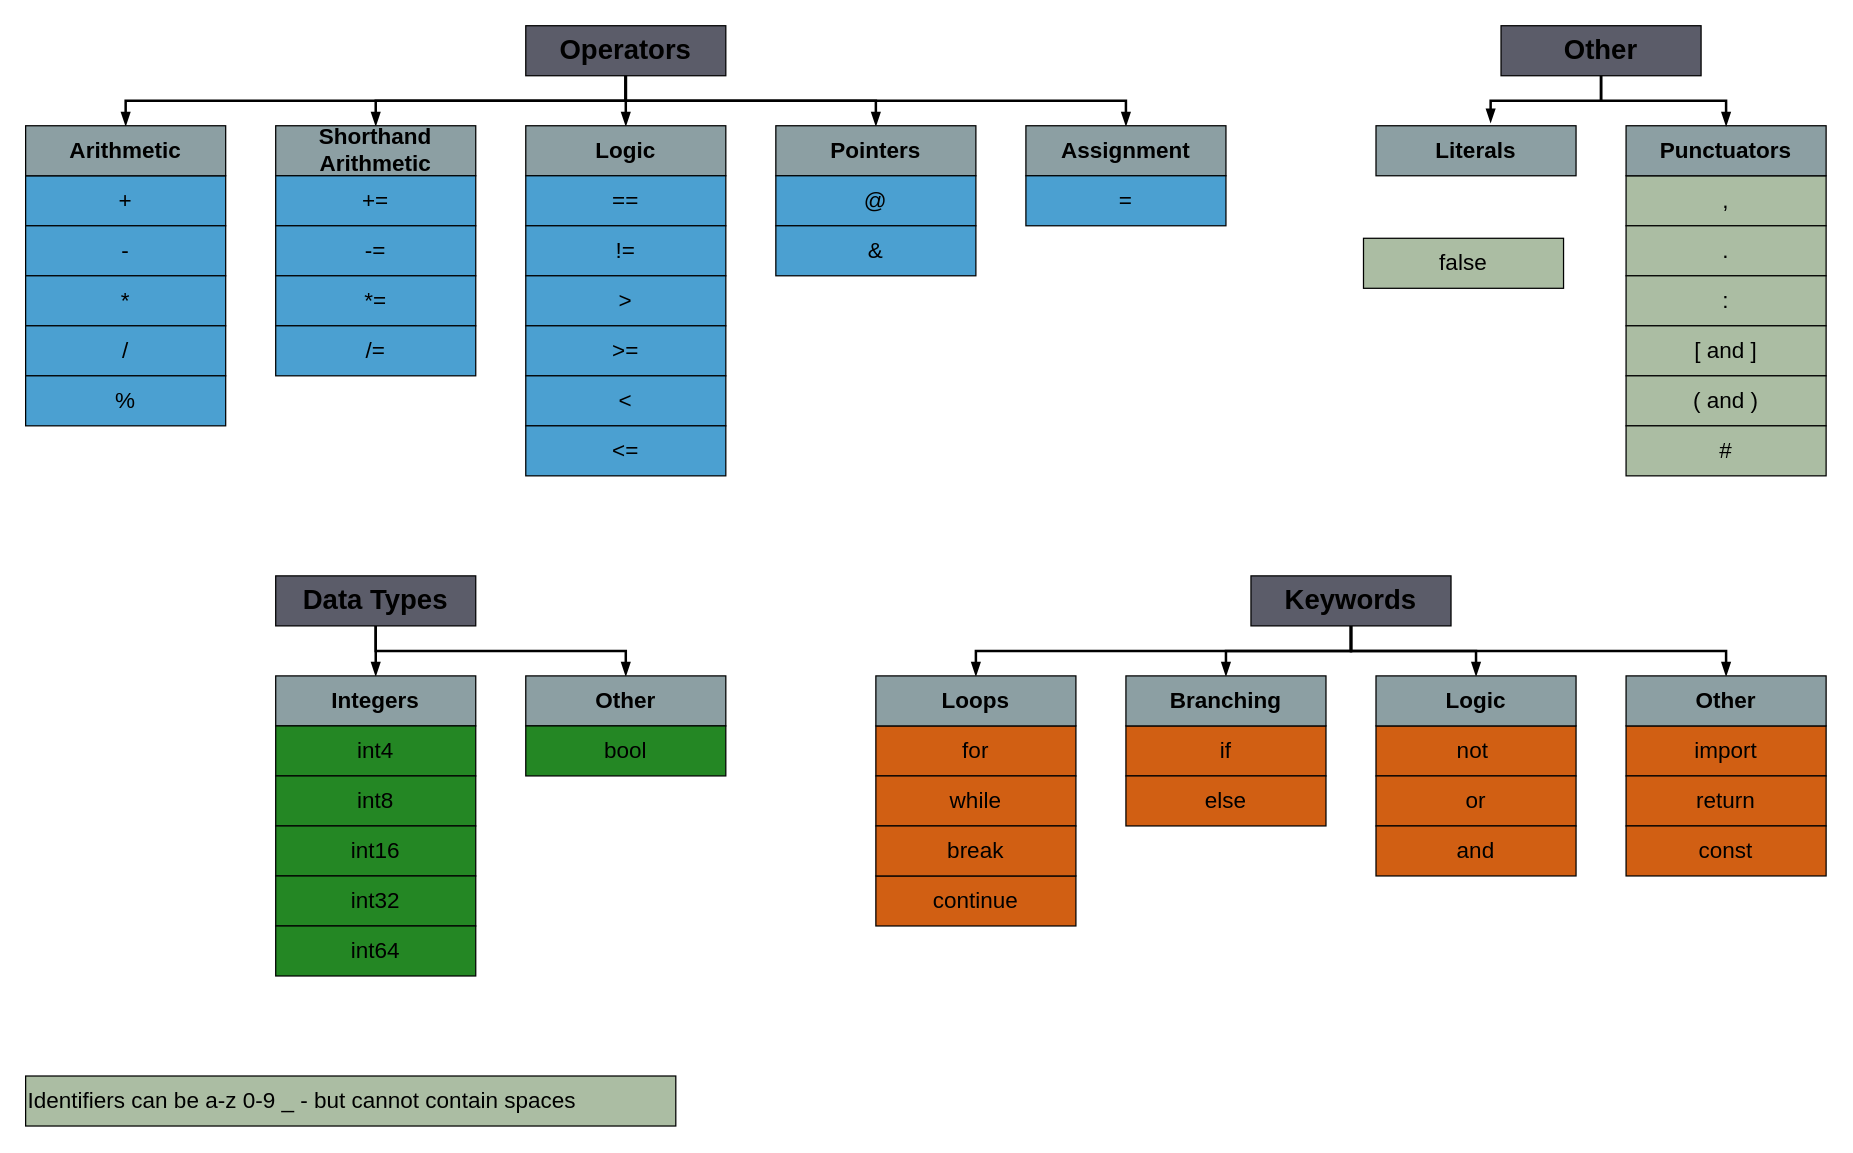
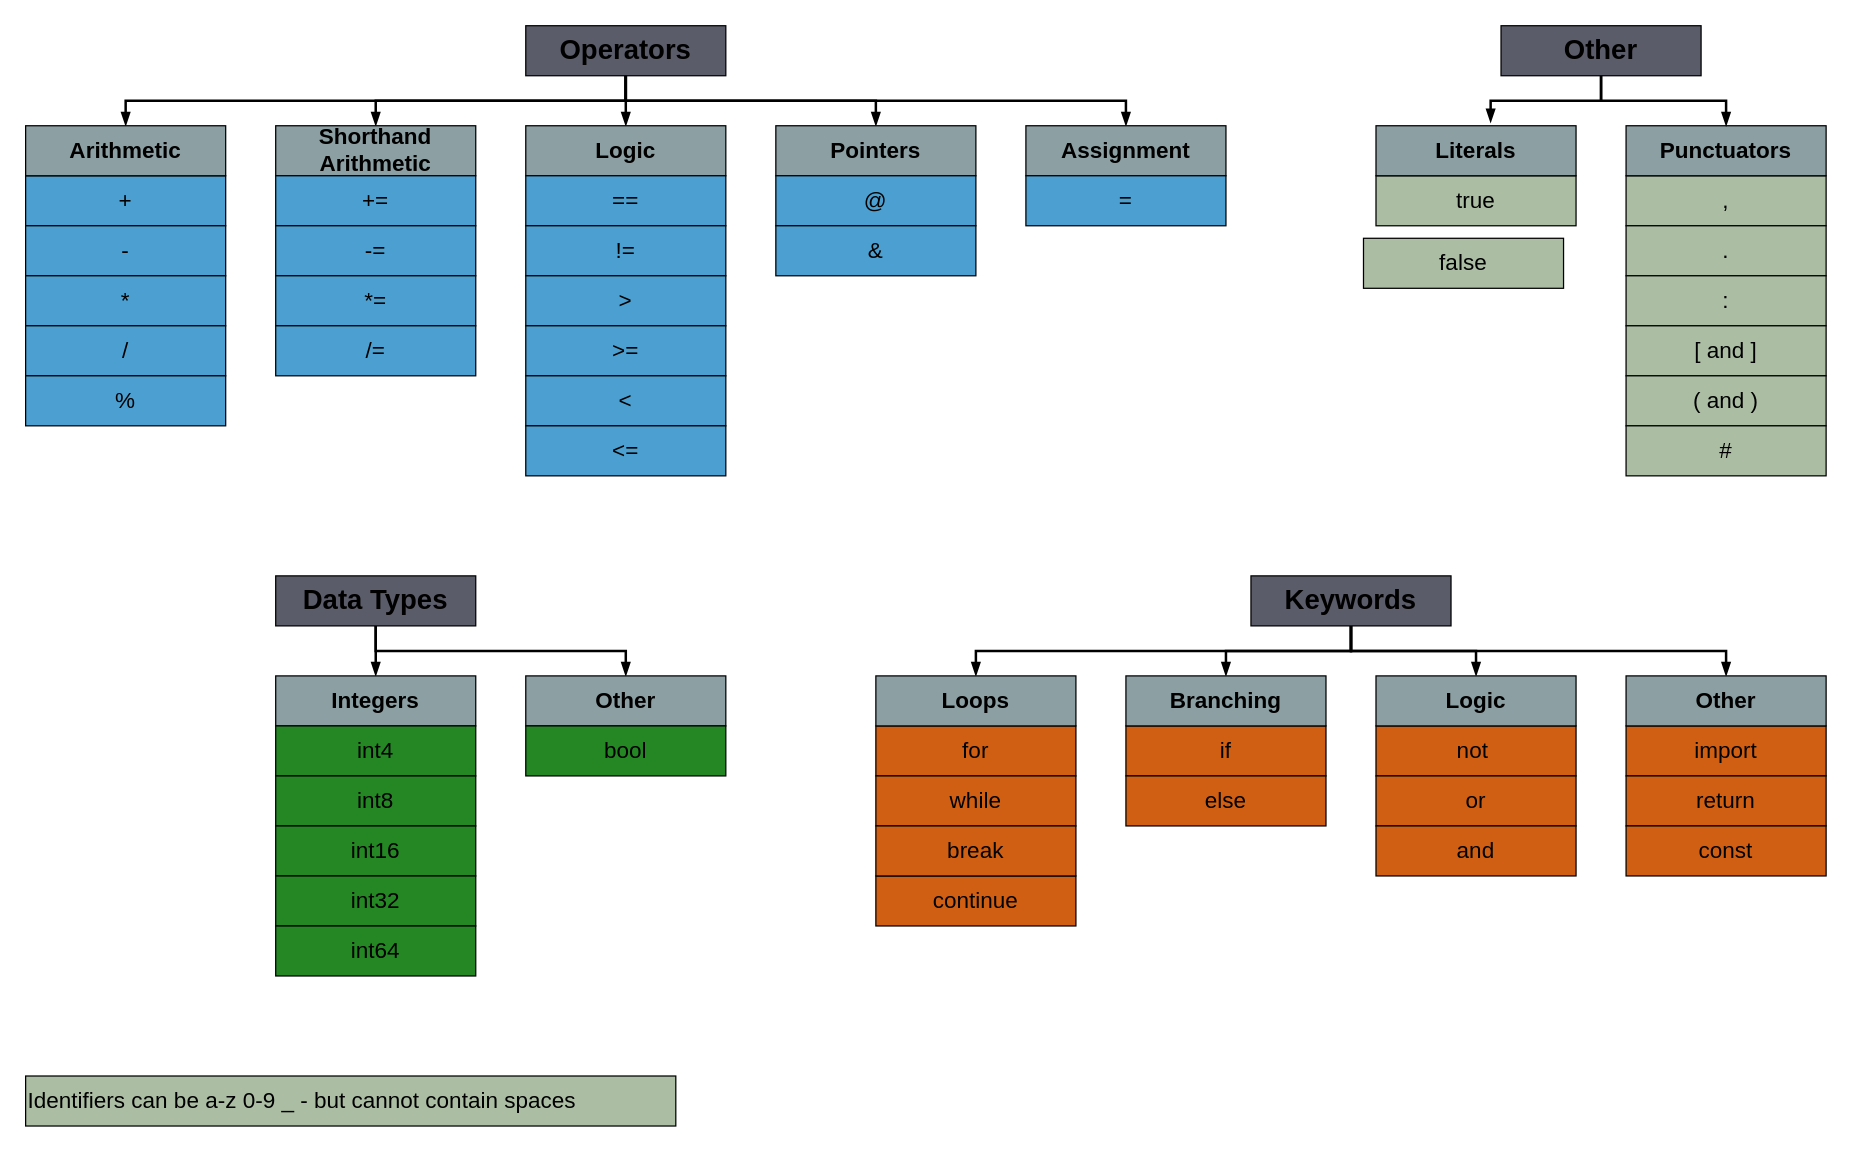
+ <mxCell id="24" value="true" style="rounded=0;whiteSpace=wrap;html=1;fontStyle=0;fontSize=18;align=center;fillColor=#ABBDA3;" parent="1" vertex="1"><mxGeometry x="1100" y="140" width="160" height="40" as="geometry" /></mxCell>
